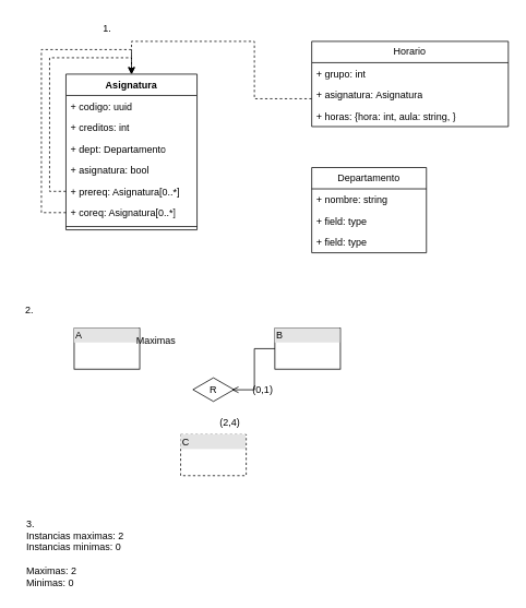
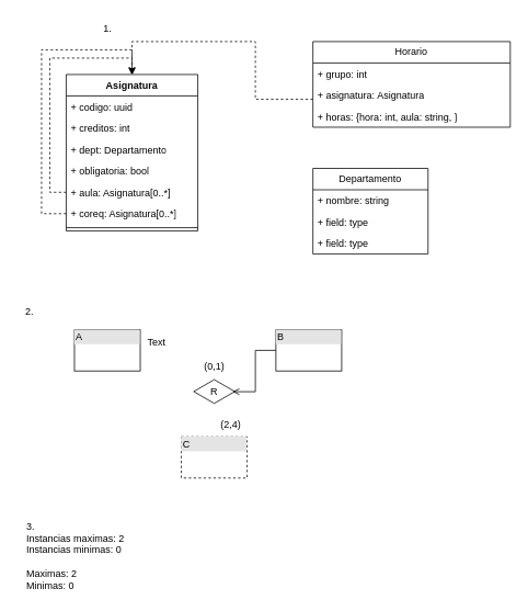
- <mxCell id="6" value="+ asignatura: bool" style="text;strokeColor=none;fillColor=none;align=left;verticalAlign=top;spacingLeft=4;spacingRight=4;overflow=hidden;rotatable=0;points=[[0,0.5],[1,0.5]];portConstraint=eastwest;whiteSpace=wrap;html=1;" vertex="1" parent="2"><mxGeometry y="104" width="160" height="26" as="geometry" /></mxCell>
+ <mxCell id="6" value="+ obligatoria: bool" style="text;strokeColor=none;fillColor=none;align=left;verticalAlign=top;spacingLeft=4;spacingRight=4;overflow=hidden;rotatable=0;points=[[0,0.5],[1,0.5]];portConstraint=eastwest;whiteSpace=wrap;html=1;" vertex="1" parent="2"><mxGeometry y="104" width="160" height="26" as="geometry" /></mxCell>
- <mxCell id="7" value="+ prereq: Asignatura[0..*]" style="text;strokeColor=none;fillColor=none;align=left;verticalAlign=top;spacingLeft=4;spacingRight=4;overflow=hidden;rotatable=0;points=[[0,0.5],[1,0.5]];portConstraint=eastwest;whiteSpace=wrap;html=1;" vertex="1" parent="2"><mxGeometry y="130" width="160" height="26" as="geometry" /></mxCell>
+ <mxCell id="7" value="+ aula: Asignatura[0..*]" style="text;strokeColor=none;fillColor=none;align=left;verticalAlign=top;spacingLeft=4;spacingRight=4;overflow=hidden;rotatable=0;points=[[0,0.5],[1,0.5]];portConstraint=eastwest;whiteSpace=wrap;html=1;" vertex="1" parent="2"><mxGeometry y="130" width="160" height="26" as="geometry" /></mxCell>
- <mxCell id="29" value="Maximas" style="text;html=1;align=center;verticalAlign=middle;whiteSpace=wrap;rounded=0;" vertex="1" parent="1"><mxGeometry x="160" y="400" width="60" height="30" as="geometry" /></mxCell>
+ <mxCell id="29" value="Text" style="text;html=1;align=center;verticalAlign=middle;whiteSpace=wrap;rounded=0;" vertex="1" parent="1"><mxGeometry x="160" y="400" width="60" height="30" as="geometry" /></mxCell>
- <mxCell id="32" value="(0,1)" style="text;html=1;align=center;verticalAlign=middle;resizable=0;points=[];autosize=1;strokeColor=none;fillColor=none;" vertex="1" parent="1"><mxGeometry x="295" y="460" width="50" height="30" as="geometry" /></mxCell>
+ <mxCell id="32" value="(0,1)" style="text;html=1;align=center;verticalAlign=middle;resizable=0;points=[];autosize=1;strokeColor=none;fillColor=none;" vertex="1" parent="1"><mxGeometry x="235" y="430" width="50" height="30" as="geometry" /></mxCell>
